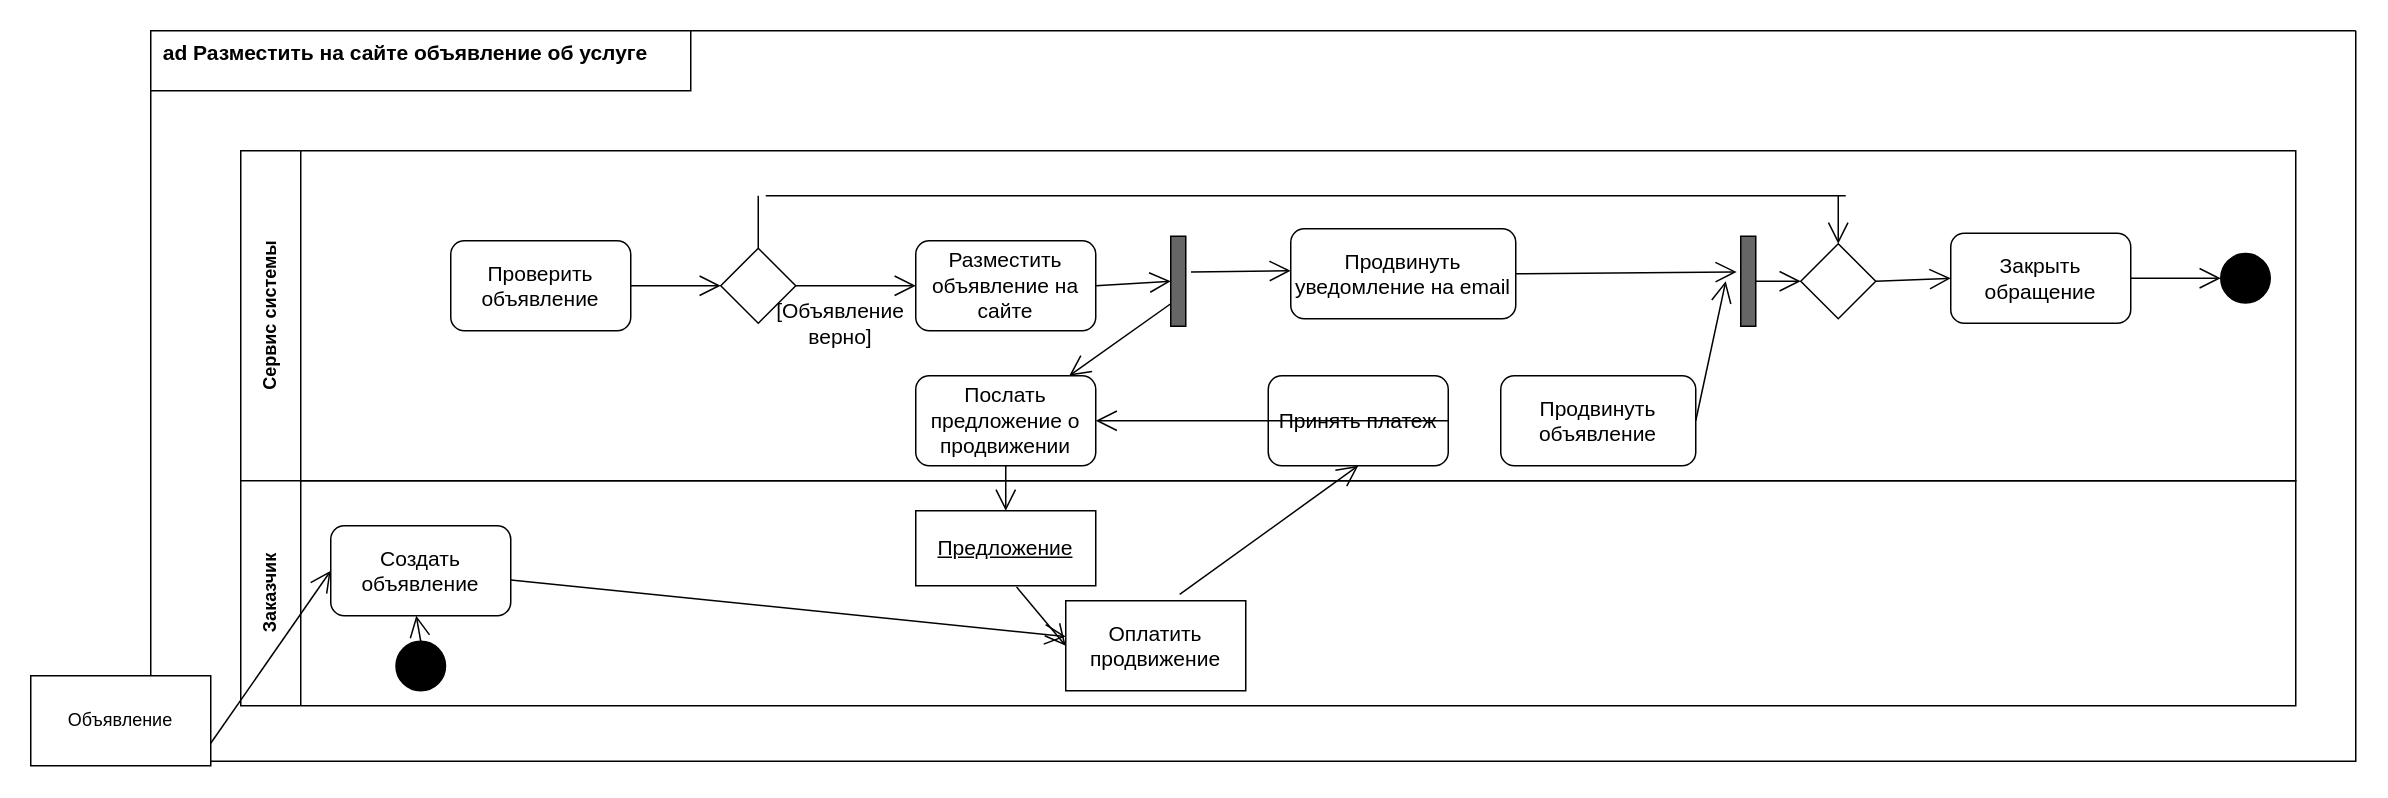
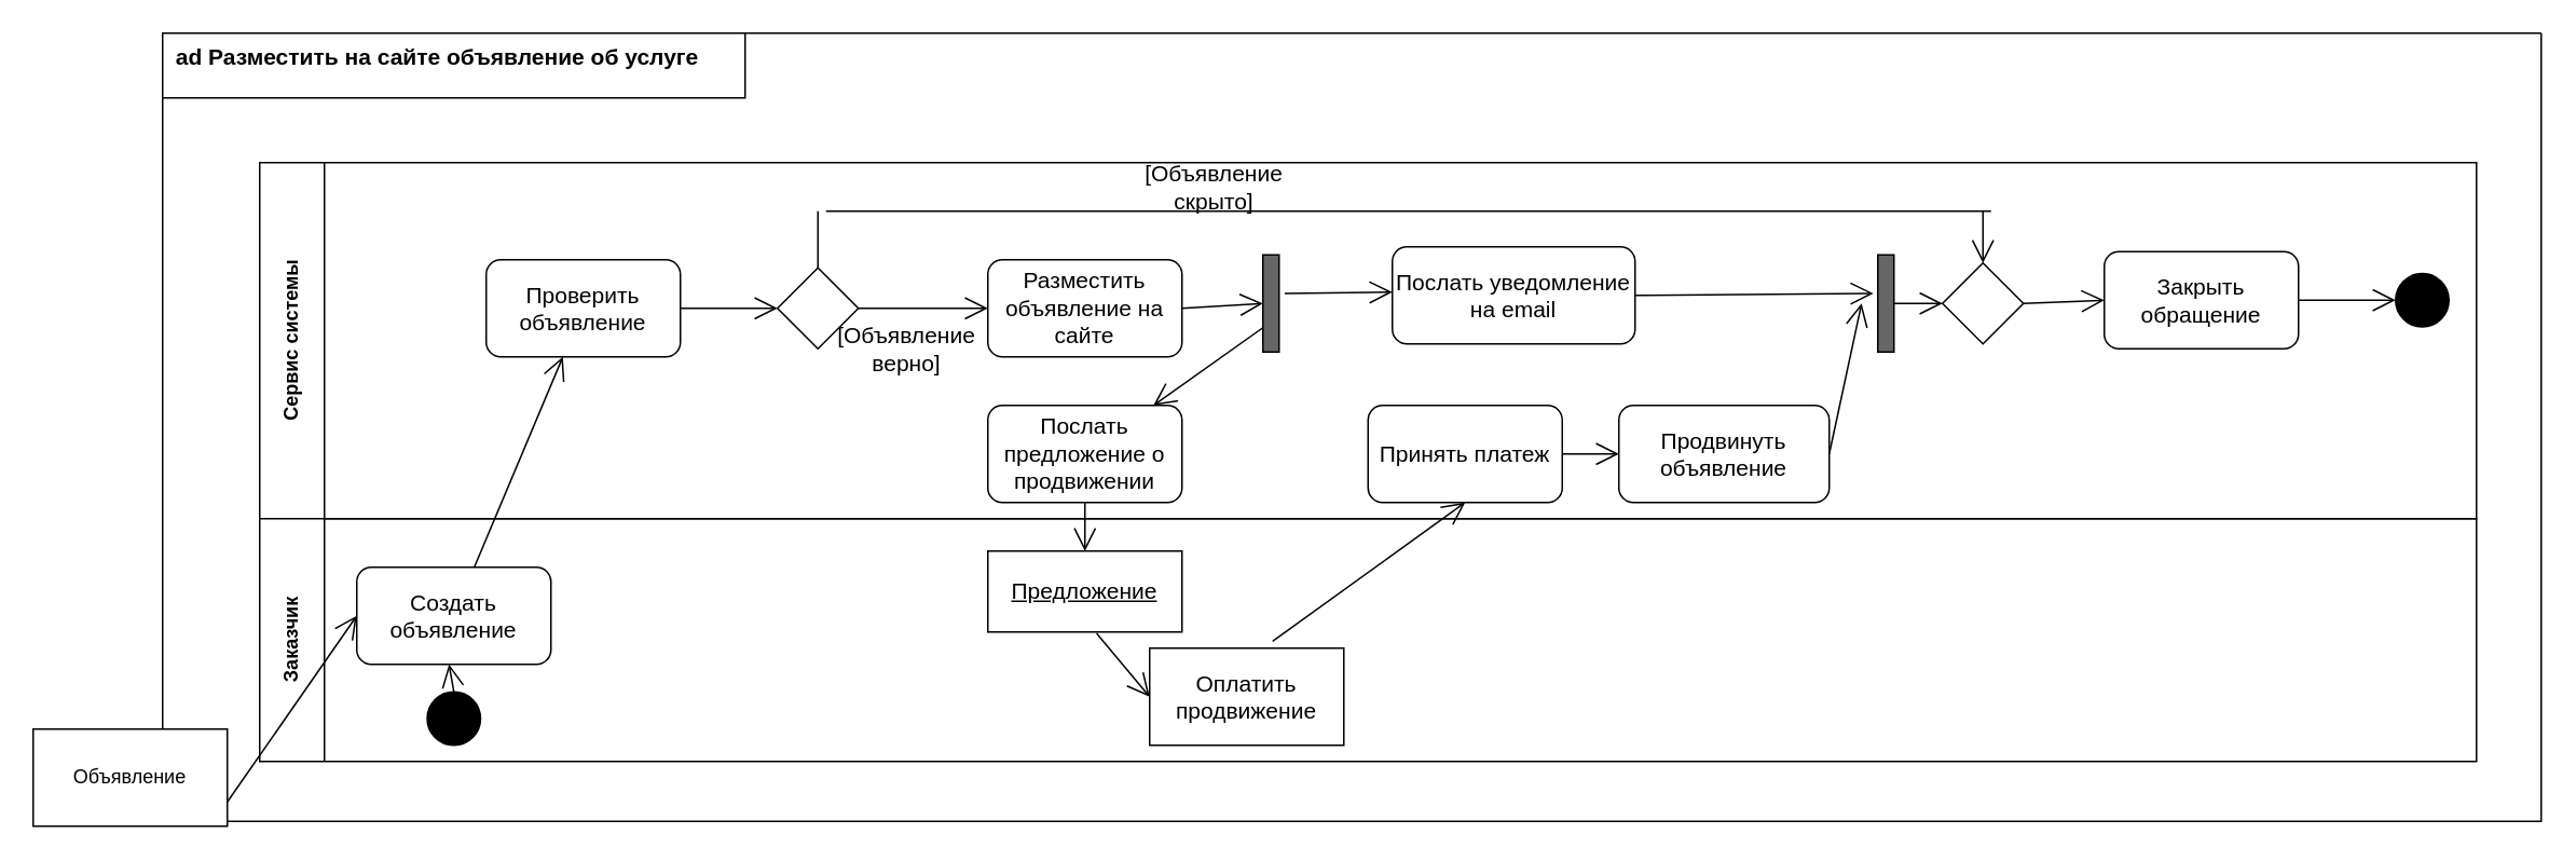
+ <mxCell id="19" value="[Объявление скрыто]" style="text;html=1;strokeColor=none;fillColor=none;align=center;verticalAlign=middle;whiteSpace=wrap;rounded=0;fontSize=14;" vertex="1" parent="3"><mxGeometry x="560" width="60" height="30" as="geometry" /></mxCell>
- <mxCell id="36" value="Продвинуть уведомление на email" style="rounded=1;whiteSpace=wrap;html=1;fontSize=14;fillColor=#FFFFFF;" vertex="1" parent="3"><mxGeometry x="700" y="52" width="150" height="60" as="geometry" /></mxCell>
+ <mxCell id="36" value="Послать уведомление на email" style="rounded=1;whiteSpace=wrap;html=1;fontSize=14;fillColor=#FFFFFF;" vertex="1" parent="3"><mxGeometry x="700" y="52" width="150" height="60" as="geometry" /></mxCell>
- <mxCell id="39" value="" style="endArrow=open;endFill=1;endSize=12;html=1;rounded=0;fontSize=14;exitX=1;exitY=0.5;exitDx=0;exitDy=0;" edge="1" parent="3" source="34" target="32"><mxGeometry width="160" relative="1" as="geometry"><mxPoint x="420" y="290" as="sourcePoint" /><mxPoint x="580" y="290" as="targetPoint" /></mxGeometry></mxCell>
+ <mxCell id="39" value="" style="endArrow=open;endFill=1;endSize=12;html=1;rounded=0;fontSize=14;entryX=0;entryY=0.5;entryDx=0;entryDy=0;exitX=1;exitY=0.5;exitDx=0;exitDy=0;" edge="1" parent="3" source="34" target="20"><mxGeometry width="160" relative="1" as="geometry"><mxPoint x="420" y="290" as="sourcePoint" /><mxPoint x="580" y="290" as="targetPoint" /></mxGeometry></mxCell>
- <mxCell id="14" value="" style="endArrow=open;endFill=1;endSize=12;html=1;rounded=0;fontSize=14;" edge="1" parent="3" source="9" target="12"><mxGeometry width="160" relative="1" as="geometry"><mxPoint x="400" y="290" as="sourcePoint" /><mxPoint x="560" y="290" as="targetPoint" /></mxGeometry></mxCell>
+ <mxCell id="14" value="" style="endArrow=open;endFill=1;endSize=12;html=1;rounded=0;fontSize=14;" edge="1" parent="3" source="9" target="4"><mxGeometry width="160" relative="1" as="geometry"><mxPoint x="400" y="290" as="sourcePoint" /><mxPoint x="560" y="290" as="targetPoint" /></mxGeometry></mxCell>
